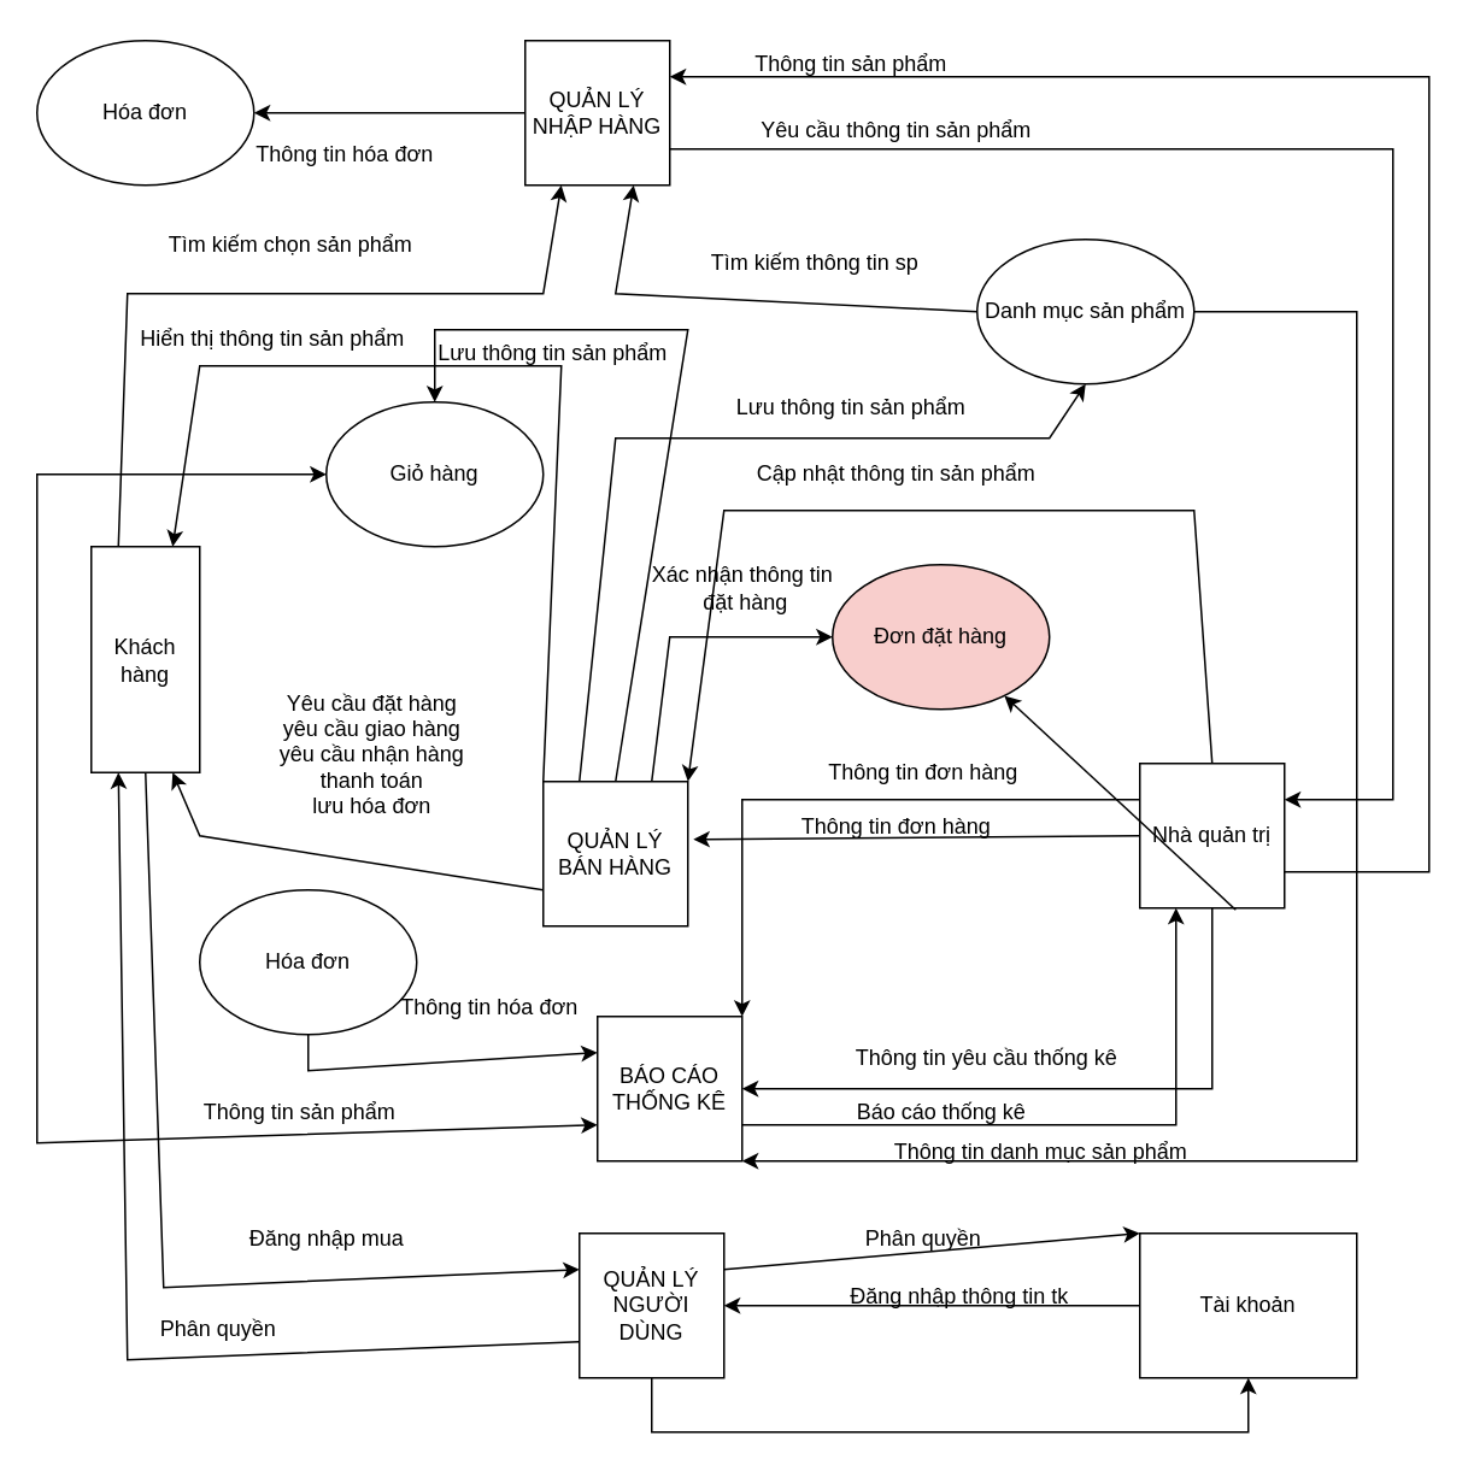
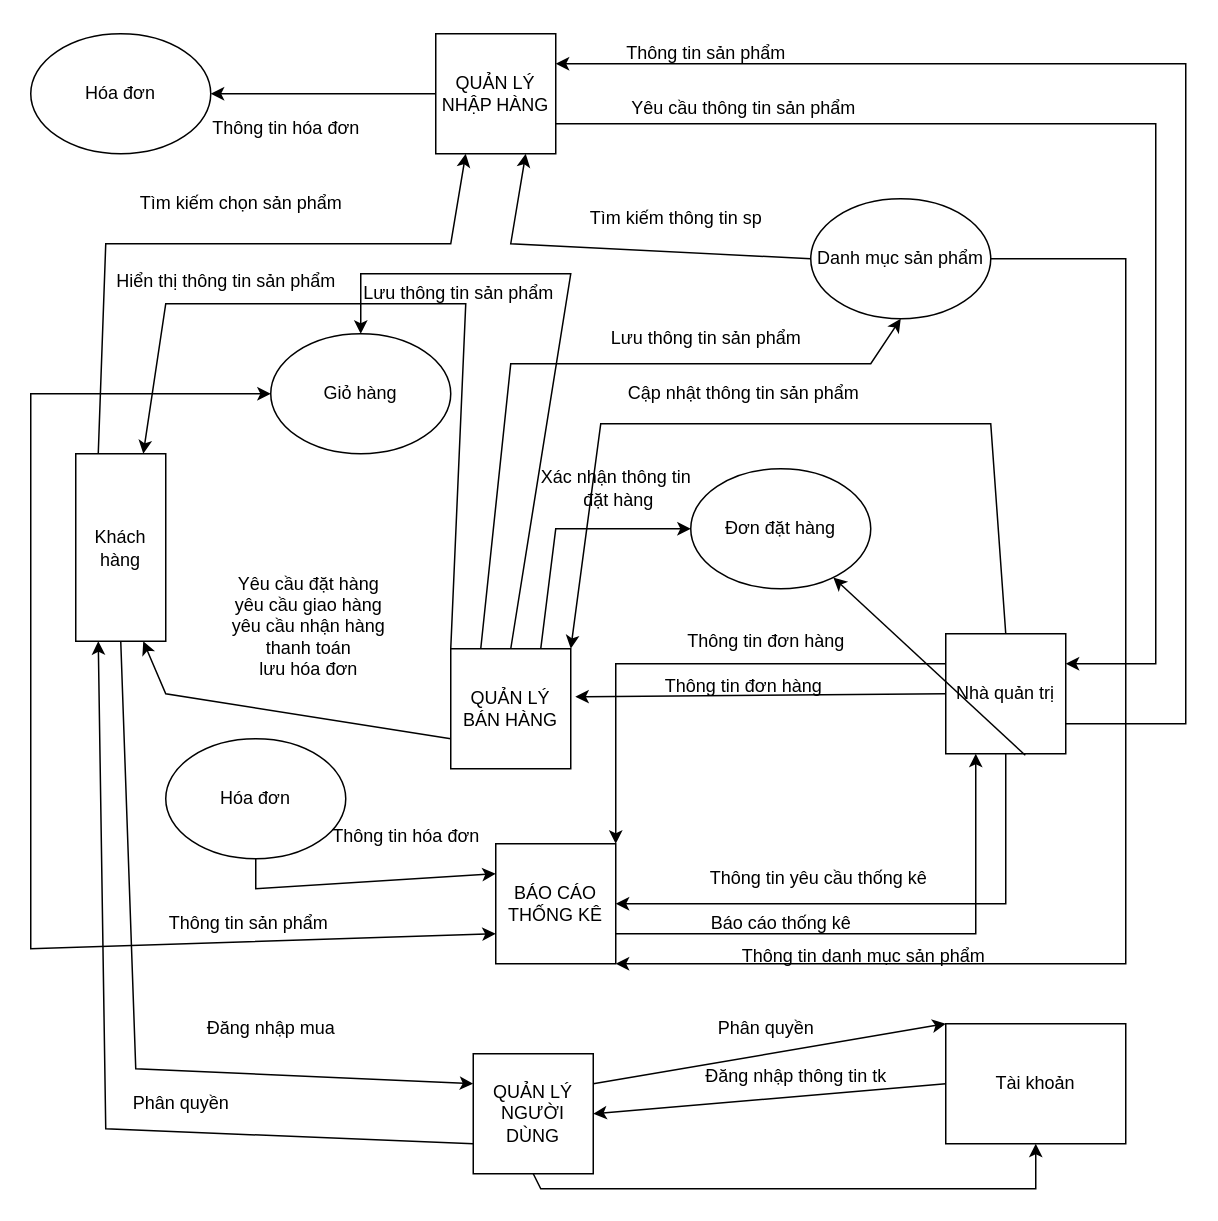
- <mxCell id="13" value="Đơn đặt hàng" style="ellipse;whiteSpace=wrap;html=1;fillColor=#f8cecc;" vertex="1" parent="1"><mxGeometry x="460" y="312" width="120" height="80" as="geometry" /></mxCell>
+ <mxCell id="13" value="Đơn đặt hàng" style="ellipse;whiteSpace=wrap;html=1;" vertex="1" parent="1"><mxGeometry x="460" y="312" width="120" height="80" as="geometry" /></mxCell>
- <mxCell id="9" value="QUẢN LÝ NGƯỜI DÙNG" style="whiteSpace=wrap;html=1;aspect=fixed;" vertex="1" parent="1"><mxGeometry x="320" y="682" width="80" height="80" as="geometry" /></mxCell>
+ <mxCell id="9" value="QUẢN LÝ NGƯỜI DÙNG" style="whiteSpace=wrap;html=1;aspect=fixed;" vertex="1" parent="1"><mxGeometry x="315" y="702" width="80" height="80" as="geometry" /></mxCell>
